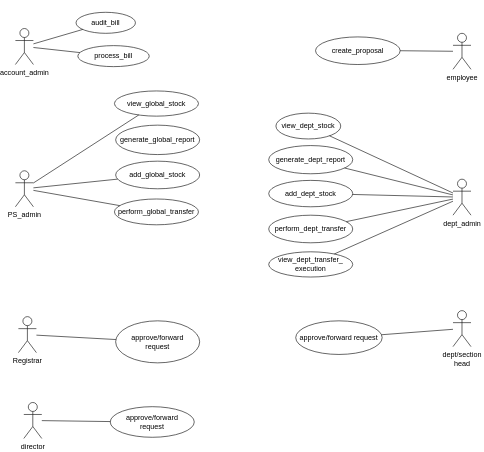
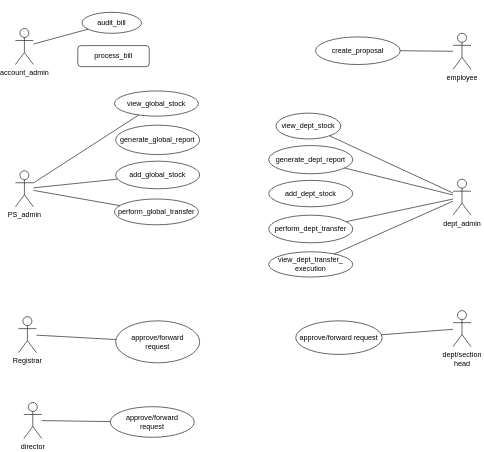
- <mxCell id="24" value="audit_bill" style="ellipse;whiteSpace=wrap;html=1;" parent="1" vertex="1"><mxGeometry x="121" y="20" width="99" height="35" as="geometry" /></mxCell>
+ <mxCell id="24" value="audit_bill" style="ellipse;whiteSpace=wrap;html=1;" parent="1" vertex="1"><mxGeometry x="131" y="20" width="99" height="35" as="geometry" /></mxCell>
- <mxCell id="27" value="" style="endArrow=none;html=1;rounded=0;" parent="1" source="26" target="23" edge="1"><mxGeometry width="50" height="50" relative="1" as="geometry"><mxPoint x="382" y="272" as="sourcePoint" /><mxPoint x="432" y="222" as="targetPoint" /></mxGeometry></mxCell>
- <mxCell id="26" value="process_bill" style="ellipse;whiteSpace=wrap;html=1;" parent="1" vertex="1"><mxGeometry x="124" y="75.5" width="119" height="35" as="geometry" /></mxCell>
+ <mxCell id="26" value="process_bill" style="whiteSpace=wrap;html=1;rounded=1;" parent="1" vertex="1"><mxGeometry x="124" y="75.5" width="119" height="35" as="geometry" /></mxCell>
- <mxCell id="18" value="" style="endArrow=none;html=1;rounded=0;" parent="1" source="10" target="12" edge="1"><mxGeometry width="50" height="50" relative="1" as="geometry"><mxPoint x="494" y="334" as="sourcePoint" /><mxPoint x="544" y="284" as="targetPoint" /></mxGeometry></mxCell>
